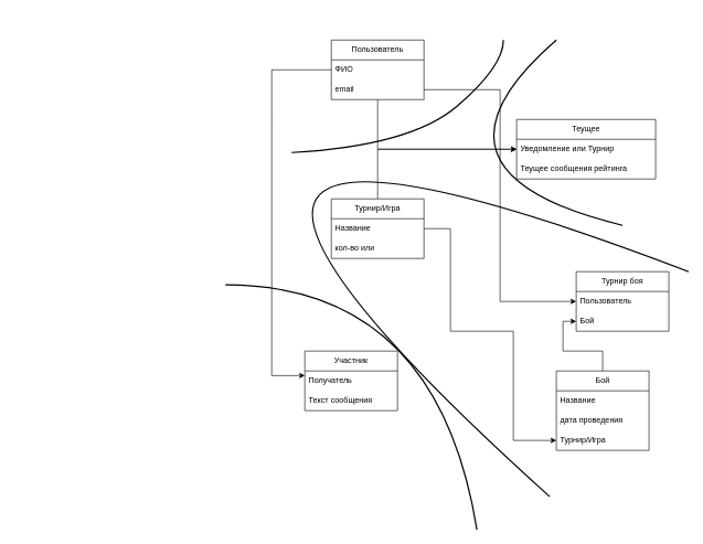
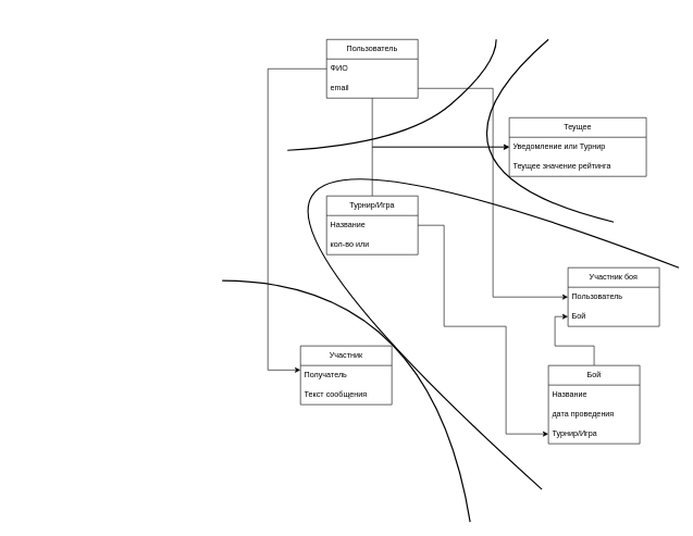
- <mxCell id="23" value="Теущее сообщения рейтинга" style="text;strokeColor=none;fillColor=none;align=left;verticalAlign=middle;spacingLeft=4;spacingRight=4;overflow=hidden;points=[[0,0.5],[1,0.5]];portConstraint=eastwest;rotatable=0;whiteSpace=wrap;html=1;" parent="21" vertex="1"><mxGeometry y="60" width="210" height="30" as="geometry" /></mxCell>
+ <mxCell id="23" value="Теущее значение рейтинга" style="text;strokeColor=none;fillColor=none;align=left;verticalAlign=middle;spacingLeft=4;spacingRight=4;overflow=hidden;points=[[0,0.5],[1,0.5]];portConstraint=eastwest;rotatable=0;whiteSpace=wrap;html=1;" parent="21" vertex="1"><mxGeometry y="60" width="210" height="30" as="geometry" /></mxCell>
- <mxCell id="17" value="Турнир боя" style="swimlane;fontStyle=0;childLayout=stackLayout;horizontal=1;startSize=30;horizontalStack=0;resizeParent=1;resizeParentMax=0;resizeLast=0;collapsible=1;marginBottom=0;whiteSpace=wrap;html=1;" parent="1" vertex="1"><mxGeometry x="870" y="410" width="140" height="90" as="geometry" /></mxCell>
+ <mxCell id="17" value="Участник боя" style="swimlane;fontStyle=0;childLayout=stackLayout;horizontal=1;startSize=30;horizontalStack=0;resizeParent=1;resizeParentMax=0;resizeLast=0;collapsible=1;marginBottom=0;whiteSpace=wrap;html=1;" parent="1" vertex="1"><mxGeometry x="870" y="410" width="140" height="90" as="geometry" /></mxCell>
